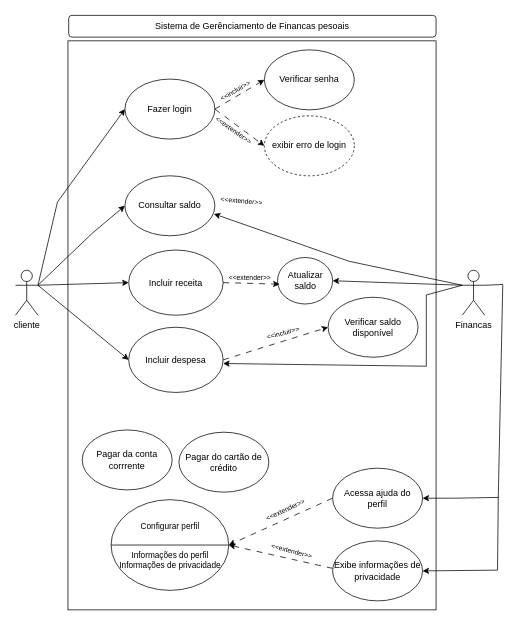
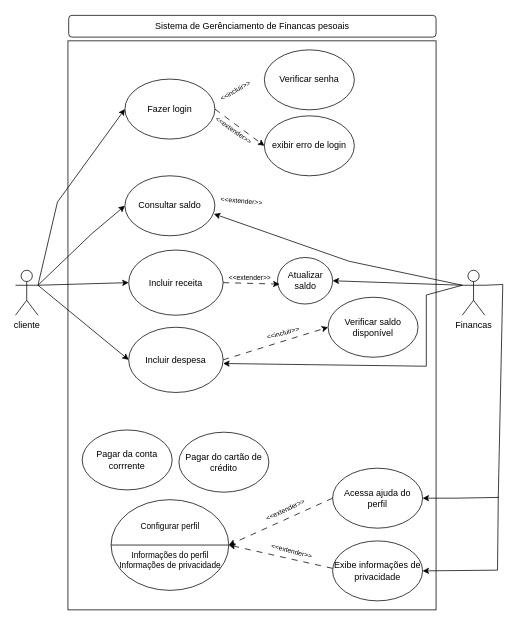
- <mxCell id="12" value="" style="endArrow=classic;html=1;rounded=0;exitX=1;exitY=0.5;exitDx=0;exitDy=0;entryX=0;entryY=0.5;entryDx=0;entryDy=0;dashed=1;dashPattern=8 8;" parent="1" source="4" target="5" edge="1"><mxGeometry width="50" height="50" relative="1" as="geometry"><mxPoint x="297" y="146" as="sourcePoint" /><mxPoint x="347" y="96" as="targetPoint" /></mxGeometry></mxCell>
- <mxCell id="6" value="exibir erro de login" style="ellipse;whiteSpace=wrap;html=1;dashed=1;" parent="1" vertex="1"><mxGeometry x="352" y="154" width="120" height="80" as="geometry" /></mxCell>
+ <mxCell id="6" value="exibir erro de login" style="ellipse;whiteSpace=wrap;html=1;" parent="1" vertex="1"><mxGeometry x="352" y="154" width="120" height="80" as="geometry" /></mxCell>
